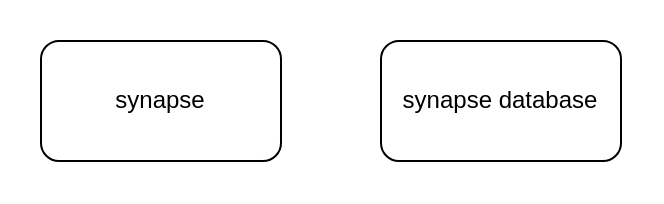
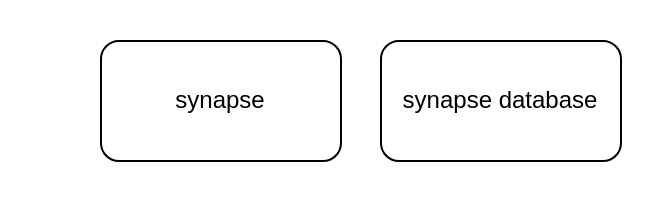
- <mxCell id="2" value="synapse" style="rounded=1;whiteSpace=wrap;html=1;" vertex="1" parent="1"><mxGeometry x="20" y="20" width="120" height="60" as="geometry" /></mxCell>
+ <mxCell id="2" value="synapse" style="rounded=1;whiteSpace=wrap;html=1;" vertex="1" parent="1"><mxGeometry x="50" y="20" width="120" height="60" as="geometry" /></mxCell>
